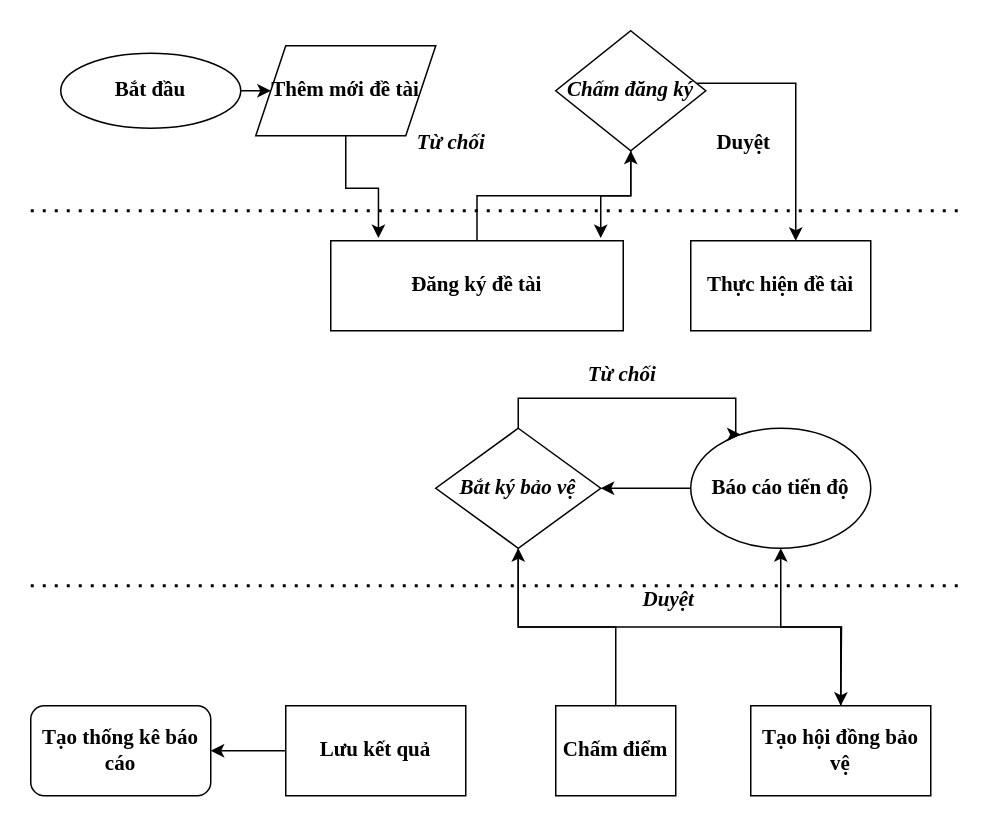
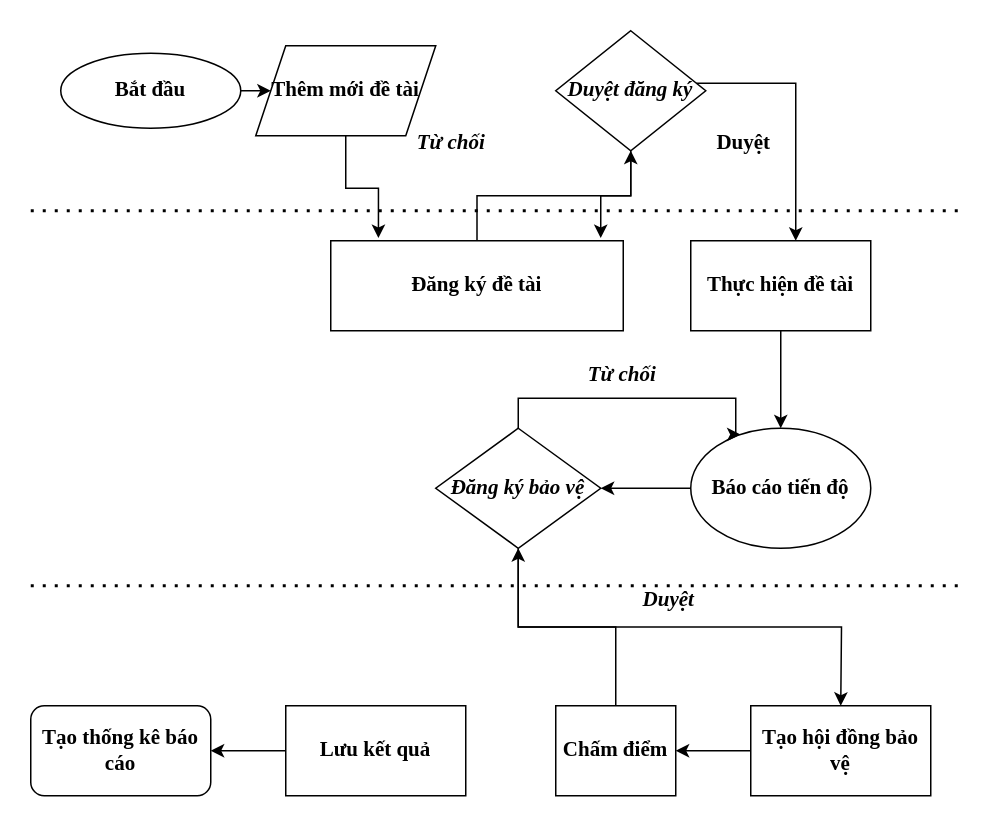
- <mxCell id="12" value="Chấm đăng ký" style="rhombus;whiteSpace=wrap;html=1;fontStyle=3;fontFamily=Times New Roman;fontSize=14;" parent="1" vertex="1"><mxGeometry x="370" y="20" width="100" height="80" as="geometry" /></mxCell>
+ <mxCell id="12" value="Duyệt đăng ký" style="rhombus;whiteSpace=wrap;html=1;fontStyle=3;fontFamily=Times New Roman;fontSize=14;" parent="1" vertex="1"><mxGeometry x="370" y="20" width="100" height="80" as="geometry" /></mxCell>
+ <mxCell id="6" value="" style="edgeStyle=orthogonalEdgeStyle;rounded=0;orthogonalLoop=1;jettySize=auto;html=1;fontFamily=Times New Roman;fontSize=14;" edge="1" parent="1" source="7" target="16"><mxGeometry relative="1" as="geometry" /></mxCell>
- <mxCell id="19" value="Bắt ký bảo vệ" style="rhombus;whiteSpace=wrap;html=1;fontStyle=3;fontFamily=Times New Roman;fontSize=14;" parent="1" vertex="1"><mxGeometry x="290" y="285" width="110" height="80" as="geometry" /></mxCell>
+ <mxCell id="19" value="Đăng ký bảo vệ" style="rhombus;whiteSpace=wrap;html=1;fontStyle=3;fontFamily=Times New Roman;fontSize=14;" parent="1" vertex="1"><mxGeometry x="290" y="285" width="110" height="80" as="geometry" /></mxCell>
- <mxCell id="22" value="" style="edgeStyle=orthogonalEdgeStyle;rounded=0;orthogonalLoop=1;jettySize=auto;html=1;fontFamily=Times New Roman;fontSize=14;fontStyle=1;" edge="1" parent="1" source="23" target="16"><mxGeometry relative="1" as="geometry" /></mxCell>
+ <mxCell id="22" value="" style="edgeStyle=orthogonalEdgeStyle;rounded=0;orthogonalLoop=1;jettySize=auto;html=1;fontFamily=Times New Roman;fontSize=14;fontStyle=1" edge="1" parent="1" source="23" target="28"><mxGeometry relative="1" as="geometry" /></mxCell>
